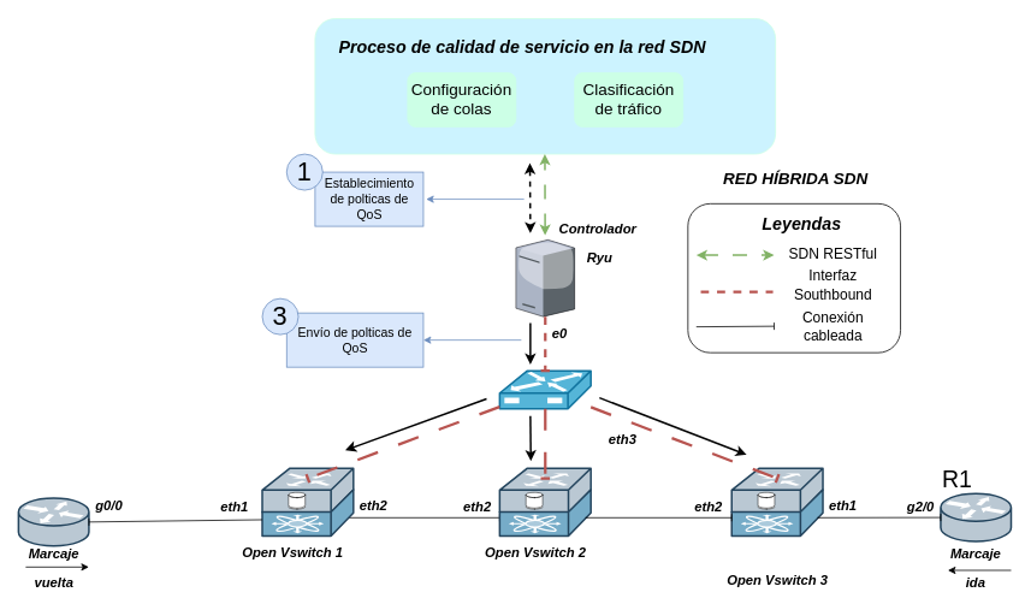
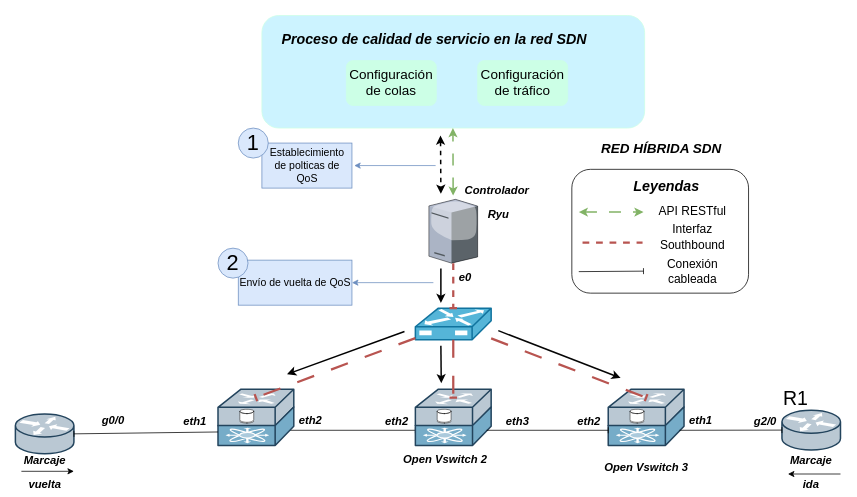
- <mxCell id="33" value="&lt;font style=&quot;font-size: 18px;&quot;&gt;Configuración de colas&lt;/font&gt;" style="rounded=1;whiteSpace=wrap;html=1;fillColor=#CCFFE6;strokeColor=#CCFFE6;" parent="1" vertex="1"><mxGeometry x="451" y="80" width="120" height="60" as="geometry" /></mxCell>
+ <mxCell id="33" value="&lt;font style=&quot;font-size: 18px;&quot;&gt;Configuración de colas&lt;/font&gt;" style="rounded=1;whiteSpace=wrap;html=1;fillColor=#CCFFE6;strokeColor=#CCFFE6;" parent="1" vertex="1"><mxGeometry x="461" y="80" width="120" height="60" as="geometry" /></mxCell>
- <mxCell id="34" value="&lt;font style=&quot;font-size: 18px;&quot;&gt;Clasificación de tráfico&lt;/font&gt;" style="rounded=1;whiteSpace=wrap;html=1;fillColor=#CCFFE6;strokeColor=#CCFFE6;" parent="1" vertex="1"><mxGeometry x="636" y="80" width="120" height="60" as="geometry" /></mxCell>
+ <mxCell id="34" value="&lt;font style=&quot;font-size: 18px;&quot;&gt;Configuración de tráfico&lt;/font&gt;" style="rounded=1;whiteSpace=wrap;html=1;fillColor=#CCFFE6;strokeColor=#CCFFE6;" parent="1" vertex="1"><mxGeometry x="636" y="80" width="120" height="60" as="geometry" /></mxCell>
- <mxCell id="41" value="&lt;font style=&quot;font-size: 16px;&quot;&gt;SDN RESTful&lt;/font&gt;" style="text;html=1;align=center;verticalAlign=middle;whiteSpace=wrap;rounded=0;" parent="1" vertex="1"><mxGeometry x="866.75" y="266" width="110.63" height="30" as="geometry" /></mxCell>
+ <mxCell id="41" value="&lt;font style=&quot;font-size: 16px;&quot;&gt;API RESTful&lt;/font&gt;" style="text;html=1;align=center;verticalAlign=middle;whiteSpace=wrap;rounded=0;" parent="1" vertex="1"><mxGeometry x="866.75" y="266" width="110.63" height="30" as="geometry" /></mxCell>
- <mxCell id="54" value="&lt;font style=&quot;font-size: 29px;&quot;&gt;3&lt;/font&gt;" style="ellipse;whiteSpace=wrap;html=1;aspect=fixed;fillColor=#dae8fc;strokeColor=#6c8ebf;" parent="1" vertex="1"><mxGeometry x="290" y="330" width="40" height="40" as="geometry" /></mxCell>
+ <mxCell id="54" value="&lt;font style=&quot;font-size: 29px;&quot;&gt;2&lt;/font&gt;" style="ellipse;whiteSpace=wrap;html=1;aspect=fixed;fillColor=#dae8fc;strokeColor=#6c8ebf;" parent="1" vertex="1"><mxGeometry x="290" y="330" width="40" height="40" as="geometry" /></mxCell>
- <mxCell id="52" value="&lt;font style=&quot;font-size: 14px;&quot;&gt;Envío de polticas de QoS&lt;/font&gt;" style="rounded=0;whiteSpace=wrap;html=1;fillColor=#dae8fc;strokeColor=#6c8ebf;" parent="1" vertex="1"><mxGeometry x="317" y="346" width="151.5" height="60" as="geometry" /></mxCell>
+ <mxCell id="52" value="&lt;font style=&quot;font-size: 14px;&quot;&gt;Envío de vuelta de QoS&lt;/font&gt;" style="rounded=0;whiteSpace=wrap;html=1;fillColor=#dae8fc;strokeColor=#6c8ebf;" parent="1" vertex="1"><mxGeometry x="317" y="346" width="151.5" height="60" as="geometry" /></mxCell>
- <mxCell id="26" value="&lt;font style=&quot;font-size: 15px;&quot;&gt;&lt;b&gt;&lt;i&gt;eth3&lt;/i&gt;&lt;/b&gt;&lt;/font&gt;" style="text;html=1;align=center;verticalAlign=middle;whiteSpace=wrap;rounded=0;fontFamily=Helvetica;fontSize=26;fontColor=default;" parent="1" vertex="1"><mxGeometry x="667" y="466.5" width="44.5" height="30" as="geometry" /></mxCell>
+ <mxCell id="26" value="&lt;font style=&quot;font-size: 15px;&quot;&gt;&lt;b&gt;&lt;i&gt;eth3&lt;/i&gt;&lt;/b&gt;&lt;/font&gt;" style="text;html=1;align=center;verticalAlign=middle;whiteSpace=wrap;rounded=0;fontFamily=Helvetica;fontSize=26;fontColor=default;" parent="1" vertex="1"><mxGeometry x="667" y="541.5" width="44.5" height="30" as="geometry" /></mxCell>
- <mxCell id="29" value="&lt;font style=&quot;font-size: 15px;&quot;&gt;&lt;b&gt;&lt;i&gt;g0/0&lt;/i&gt;&lt;/b&gt;&lt;/font&gt;" style="text;html=1;align=center;verticalAlign=middle;whiteSpace=wrap;rounded=0;fontFamily=Helvetica;fontSize=26;fontColor=default;" parent="1" vertex="1"><mxGeometry x="98" y="541" width="44.5" height="30" as="geometry" /></mxCell>
+ <mxCell id="29" value="&lt;font style=&quot;font-size: 15px;&quot;&gt;&lt;b&gt;&lt;i&gt;g0/0&lt;/i&gt;&lt;/b&gt;&lt;/font&gt;" style="text;html=1;align=center;verticalAlign=middle;whiteSpace=wrap;rounded=0;fontFamily=Helvetica;fontSize=26;fontColor=default;" parent="1" vertex="1"><mxGeometry x="128" y="541" width="44.5" height="30" as="geometry" /></mxCell>
- <mxCell id="19" value="&lt;font style=&quot;font-size: 15px;&quot;&gt;&lt;b&gt;&lt;i&gt;Open Vswitch 1&lt;/i&gt;&lt;/b&gt;&lt;/font&gt;" style="text;html=1;align=center;verticalAlign=middle;whiteSpace=wrap;rounded=0;fontFamily=Helvetica;fontSize=26;fontColor=default;" parent="1" vertex="1"><mxGeometry x="247" y="593" width="154" height="30" as="geometry" /></mxCell>
- <mxCell id="21" value="&lt;font style=&quot;font-size: 15px;&quot;&gt;&lt;b&gt;&lt;i&gt;Open Vswitch 3&lt;/i&gt;&lt;/b&gt;&lt;/font&gt;" style="text;html=1;align=center;verticalAlign=middle;whiteSpace=wrap;rounded=0;fontFamily=Helvetica;fontSize=26;fontColor=default;" parent="1" vertex="1"><mxGeometry x="783.5" y="624" width="154" height="30" as="geometry" /></mxCell>
+ <mxCell id="21" value="&lt;font style=&quot;font-size: 15px;&quot;&gt;&lt;b&gt;&lt;i&gt;Open Vswitch 3&lt;/i&gt;&lt;/b&gt;&lt;/font&gt;" style="text;html=1;align=center;verticalAlign=middle;whiteSpace=wrap;rounded=0;fontFamily=Helvetica;fontSize=26;fontColor=default;" parent="1" vertex="1"><mxGeometry x="783.5" y="604" width="154" height="30" as="geometry" /></mxCell>
